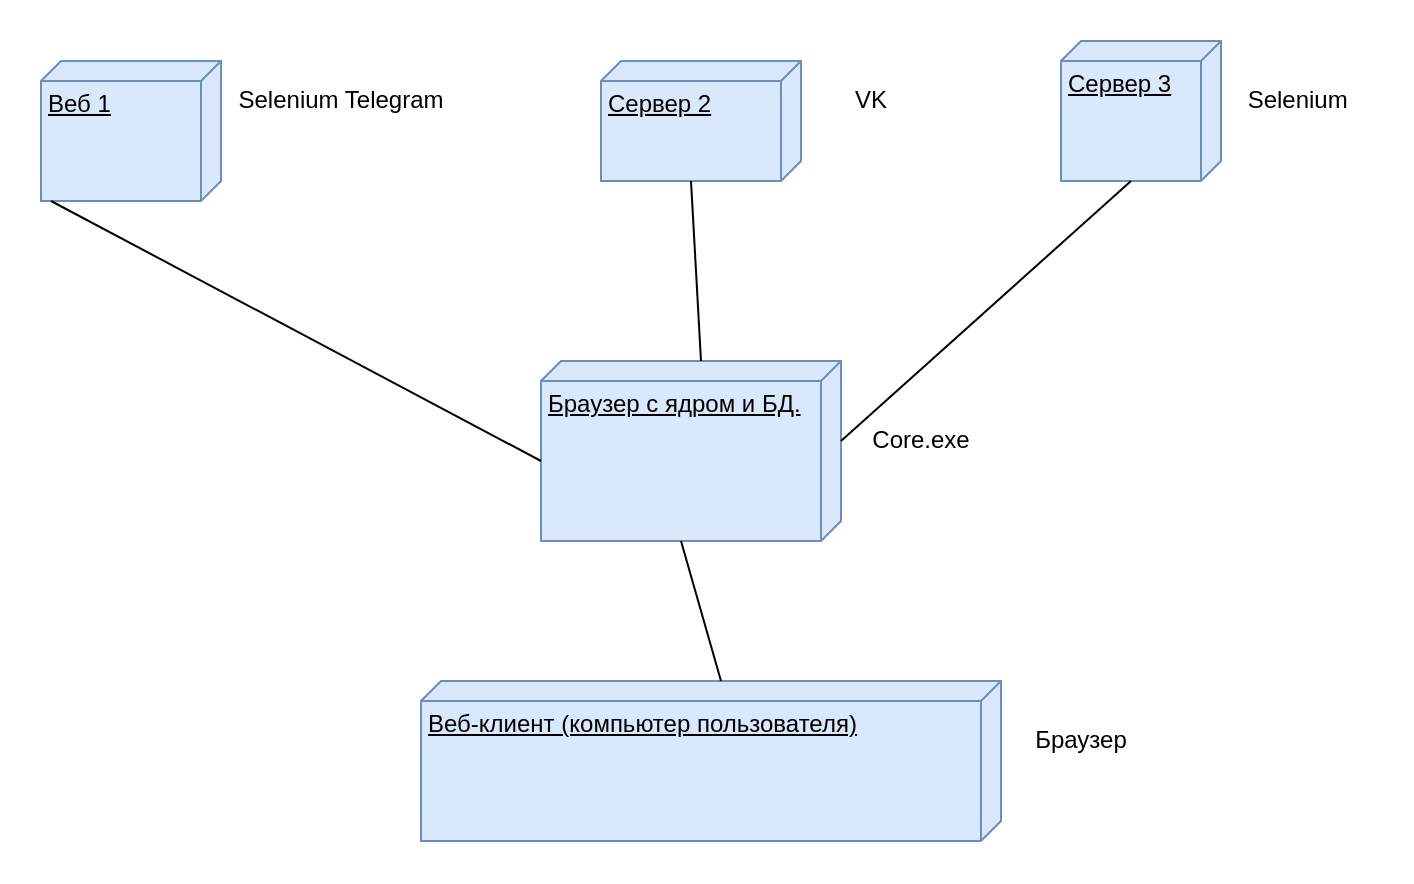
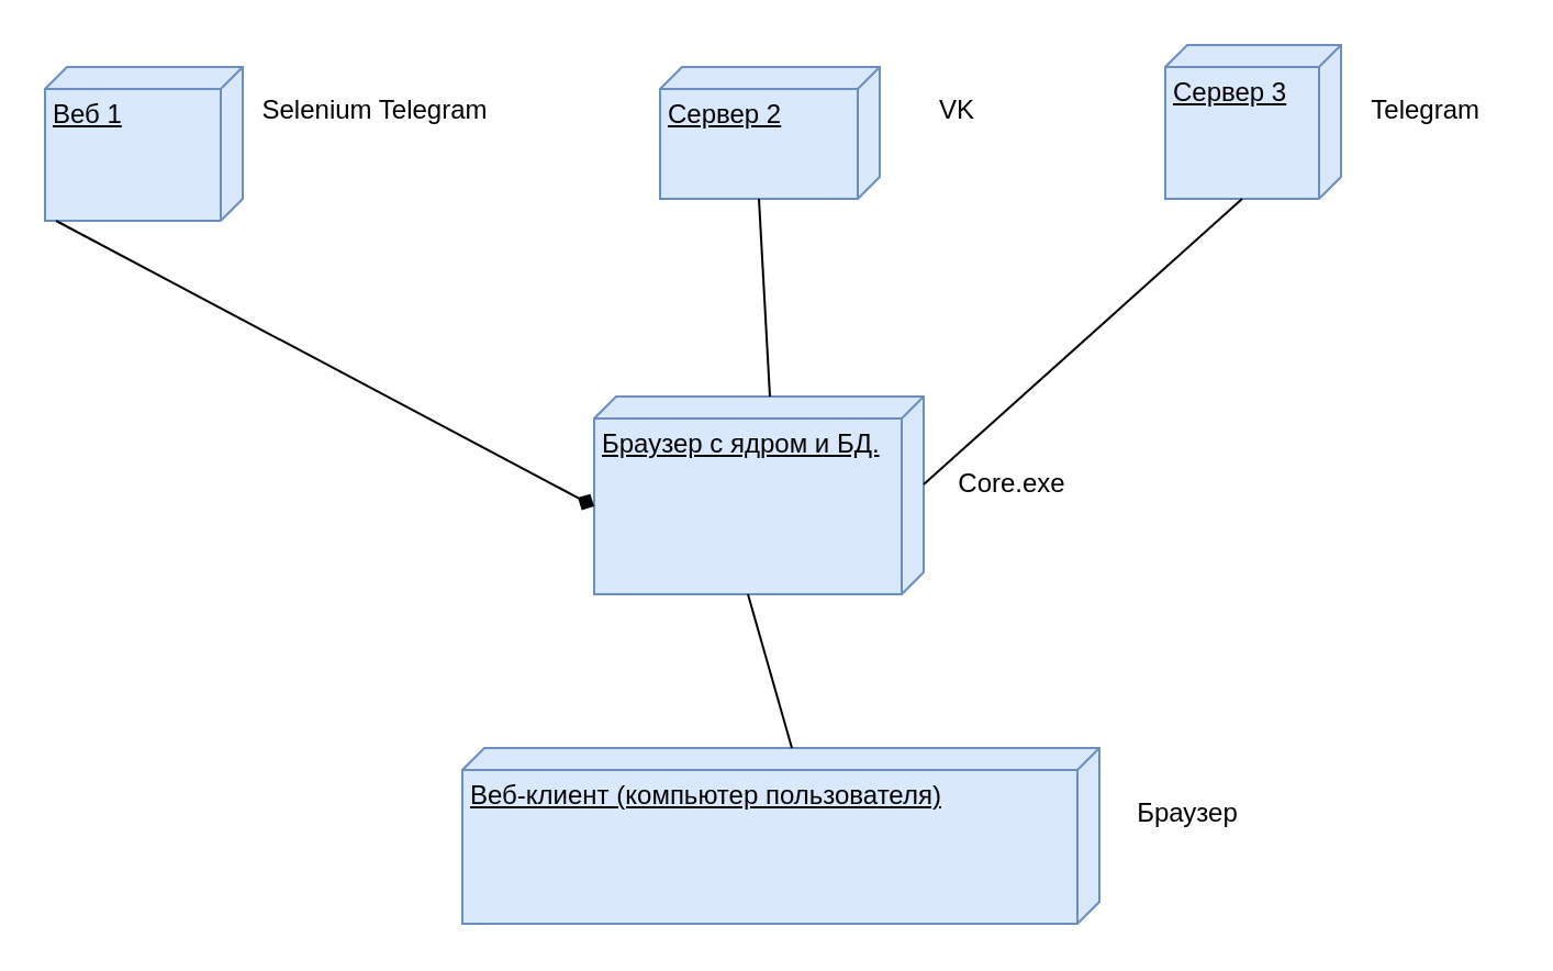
- <mxCell id="13" value="Selenium&amp;nbsp;" style="text;html=1;align=center;verticalAlign=middle;resizable=0;points=[];autosize=1;strokeColor=none;fillColor=none;" vertex="1" parent="1"><mxGeometry x="615" y="40" width="70" height="20" as="geometry" /></mxCell>
+ <mxCell id="13" value="Telegram&amp;nbsp;" style="text;html=1;align=center;verticalAlign=middle;resizable=0;points=[];autosize=1;strokeColor=none;fillColor=none;" vertex="1" parent="1"><mxGeometry x="615" y="40" width="70" height="20" as="geometry" /></mxCell>
- <mxCell id="10" value="" style="endArrow=none;html=1;rounded=0;exitX=0;exitY=0;exitDx=70;exitDy=85;exitPerimeter=0;entryX=0;entryY=0;entryDx=50;entryDy=150;entryPerimeter=0;" parent="1" source="3" target="2" edge="1"><mxGeometry width="50" height="50" relative="1" as="geometry"><mxPoint x="370" y="260" as="sourcePoint" /><mxPoint x="420" y="210" as="targetPoint" /></mxGeometry></mxCell>
+ <mxCell id="10" value="" style="endArrow=diamond;html=1;rounded=0;exitX=0;exitY=0;exitDx=70;exitDy=85;exitPerimeter=0;entryX=0;entryY=0;entryDx=50;entryDy=150;entryPerimeter=0;" parent="1" source="3" target="2" edge="1"><mxGeometry width="50" height="50" relative="1" as="geometry"><mxPoint x="370" y="260" as="sourcePoint" /><mxPoint x="420" y="210" as="targetPoint" /></mxGeometry></mxCell>
